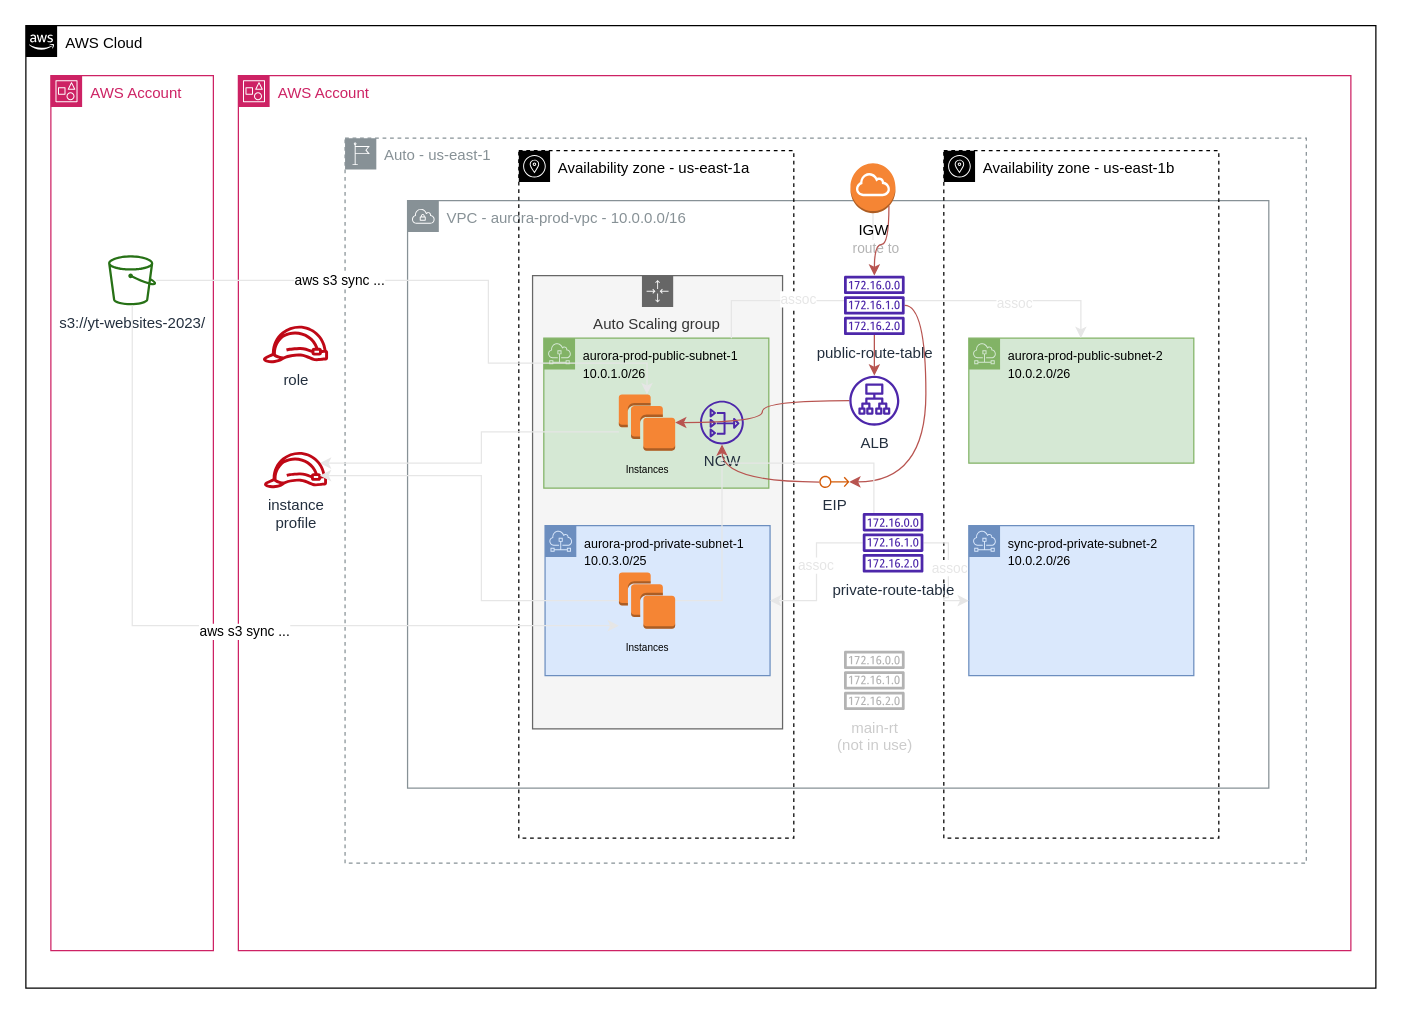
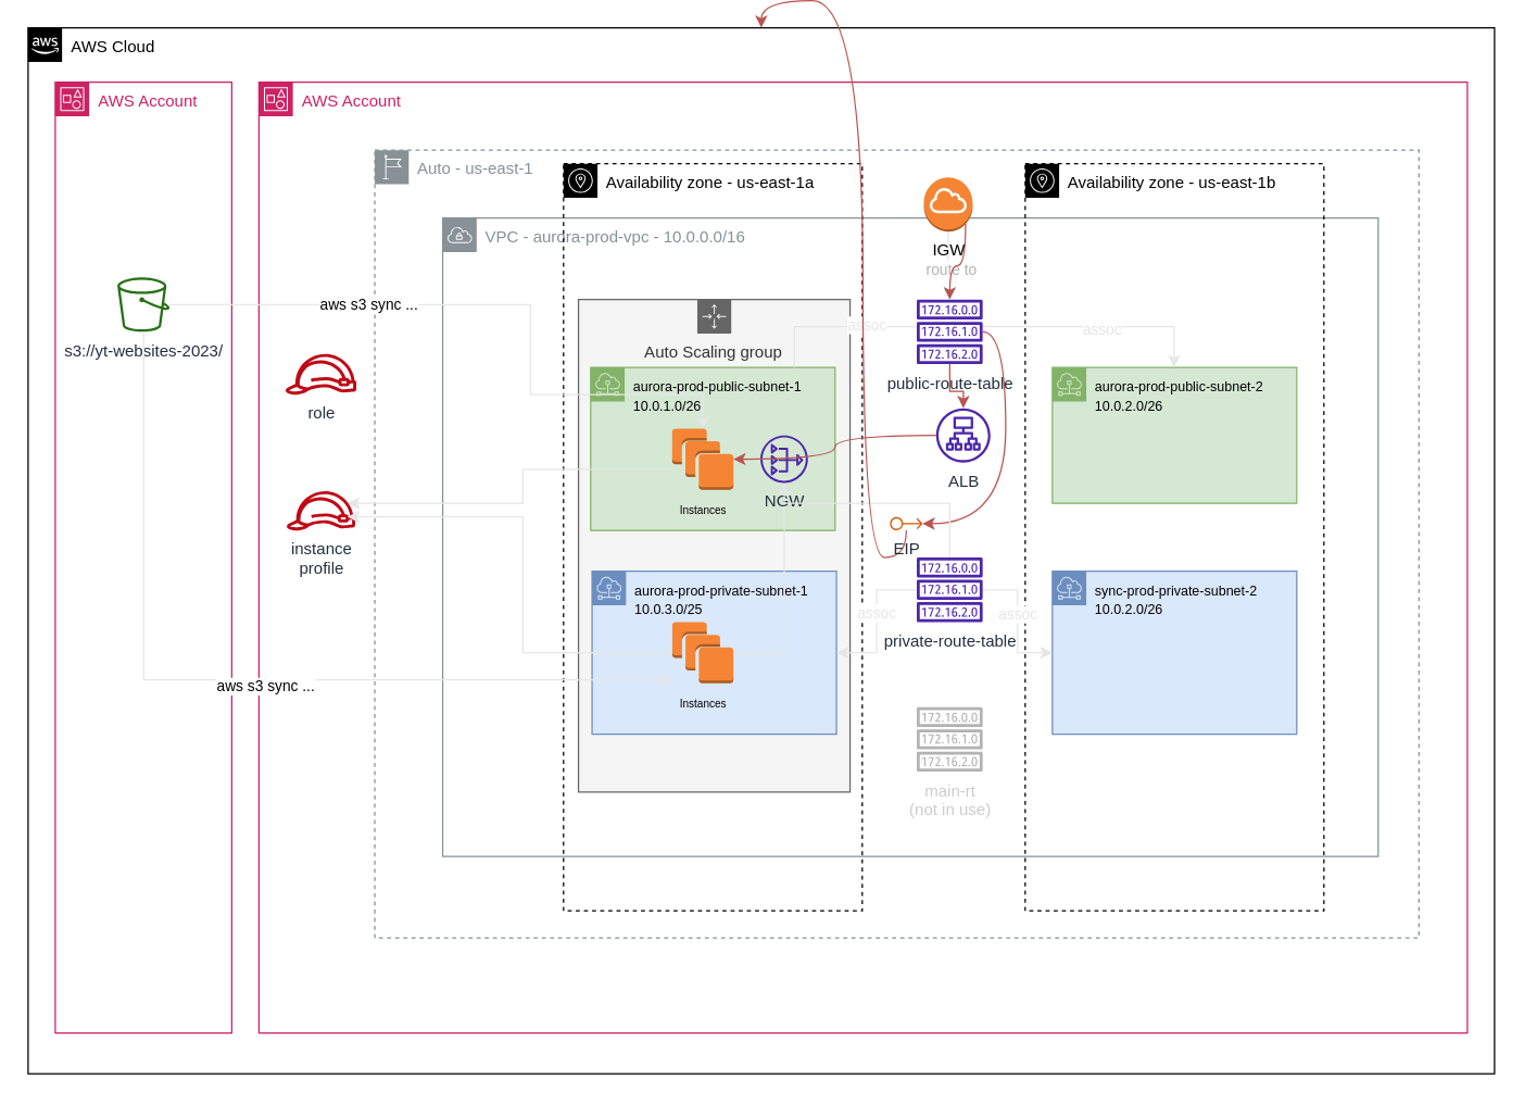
- <mxCell id="27" value="ALB" style="sketch=0;outlineConnect=0;fontColor=#232F3E;gradientColor=none;fillColor=#4D27AA;strokeColor=none;dashed=0;verticalLabelPosition=bottom;verticalAlign=top;align=center;html=1;fontSize=12;fontStyle=0;aspect=fixed;pointerEvents=1;shape=mxgraph.aws4.application_load_balancer;" parent="1" vertex="1"><mxGeometry x="678.76" y="300" width="40" height="40" as="geometry" /></mxCell>
+ <mxCell id="27" value="ALB" style="sketch=0;outlineConnect=0;fontColor=#232F3E;gradientColor=none;fillColor=#4D27AA;strokeColor=none;dashed=0;verticalLabelPosition=bottom;verticalAlign=top;align=center;html=1;fontSize=12;fontStyle=0;aspect=fixed;pointerEvents=1;shape=mxgraph.aws4.application_load_balancer;" parent="1" vertex="1"><mxGeometry x="688.76" y="300" width="40" height="40" as="geometry" /></mxCell>
- <mxCell id="47" style="edgeStyle=orthogonalEdgeStyle;rounded=0;orthogonalLoop=1;jettySize=auto;html=1;fillColor=#f8cecc;strokeColor=#b85450;curved=1;" edge="1" parent="1" source="48" target="25"><mxGeometry relative="1" as="geometry" /></mxCell>
+ <mxCell id="47" style="edgeStyle=orthogonalEdgeStyle;rounded=0;orthogonalLoop=1;jettySize=auto;html=1;fillColor=#f8cecc;strokeColor=#b85450;curved=1;" edge="1" parent="1" source="48" target="2"><mxGeometry relative="1" as="geometry" /></mxCell>
- <mxCell id="46" value="private-route-table" style="sketch=0;outlineConnect=0;fontColor=#232F3E;gradientColor=none;fillColor=#4D27AA;strokeColor=none;dashed=0;verticalLabelPosition=bottom;verticalAlign=top;align=center;html=1;fontSize=12;fontStyle=0;aspect=fixed;pointerEvents=1;shape=mxgraph.aws4.route_table;" parent="1" vertex="1"><mxGeometry x="689.35" y="409.94" width="48.82" height="47.56" as="geometry" /></mxCell>
+ <mxCell id="46" value="private-route-table" style="sketch=0;outlineConnect=0;fontColor=#232F3E;gradientColor=none;fillColor=#4D27AA;strokeColor=none;dashed=0;verticalLabelPosition=bottom;verticalAlign=top;align=center;html=1;fontSize=12;fontStyle=0;aspect=fixed;pointerEvents=1;shape=mxgraph.aws4.route_table;" parent="1" vertex="1"><mxGeometry x="674.35" y="409.94" width="48.82" height="47.56" as="geometry" /></mxCell>
